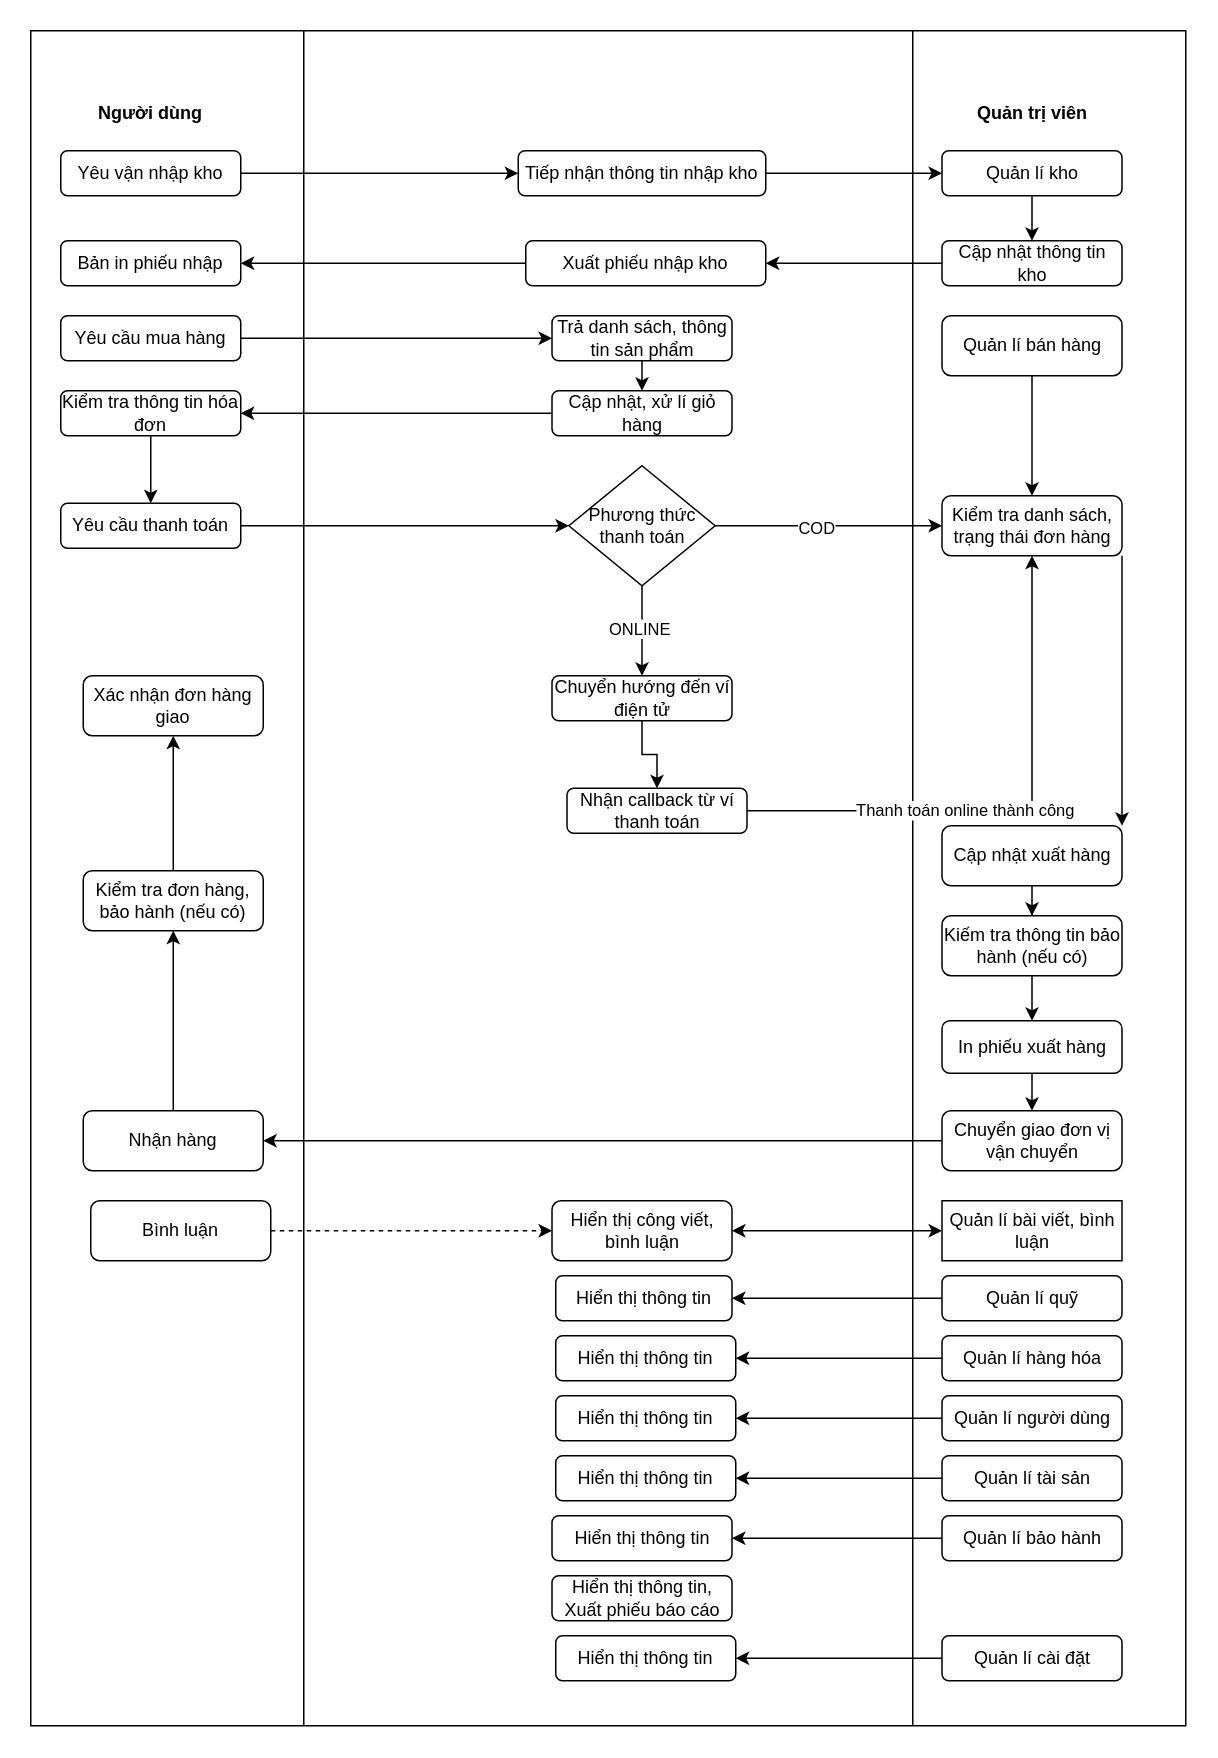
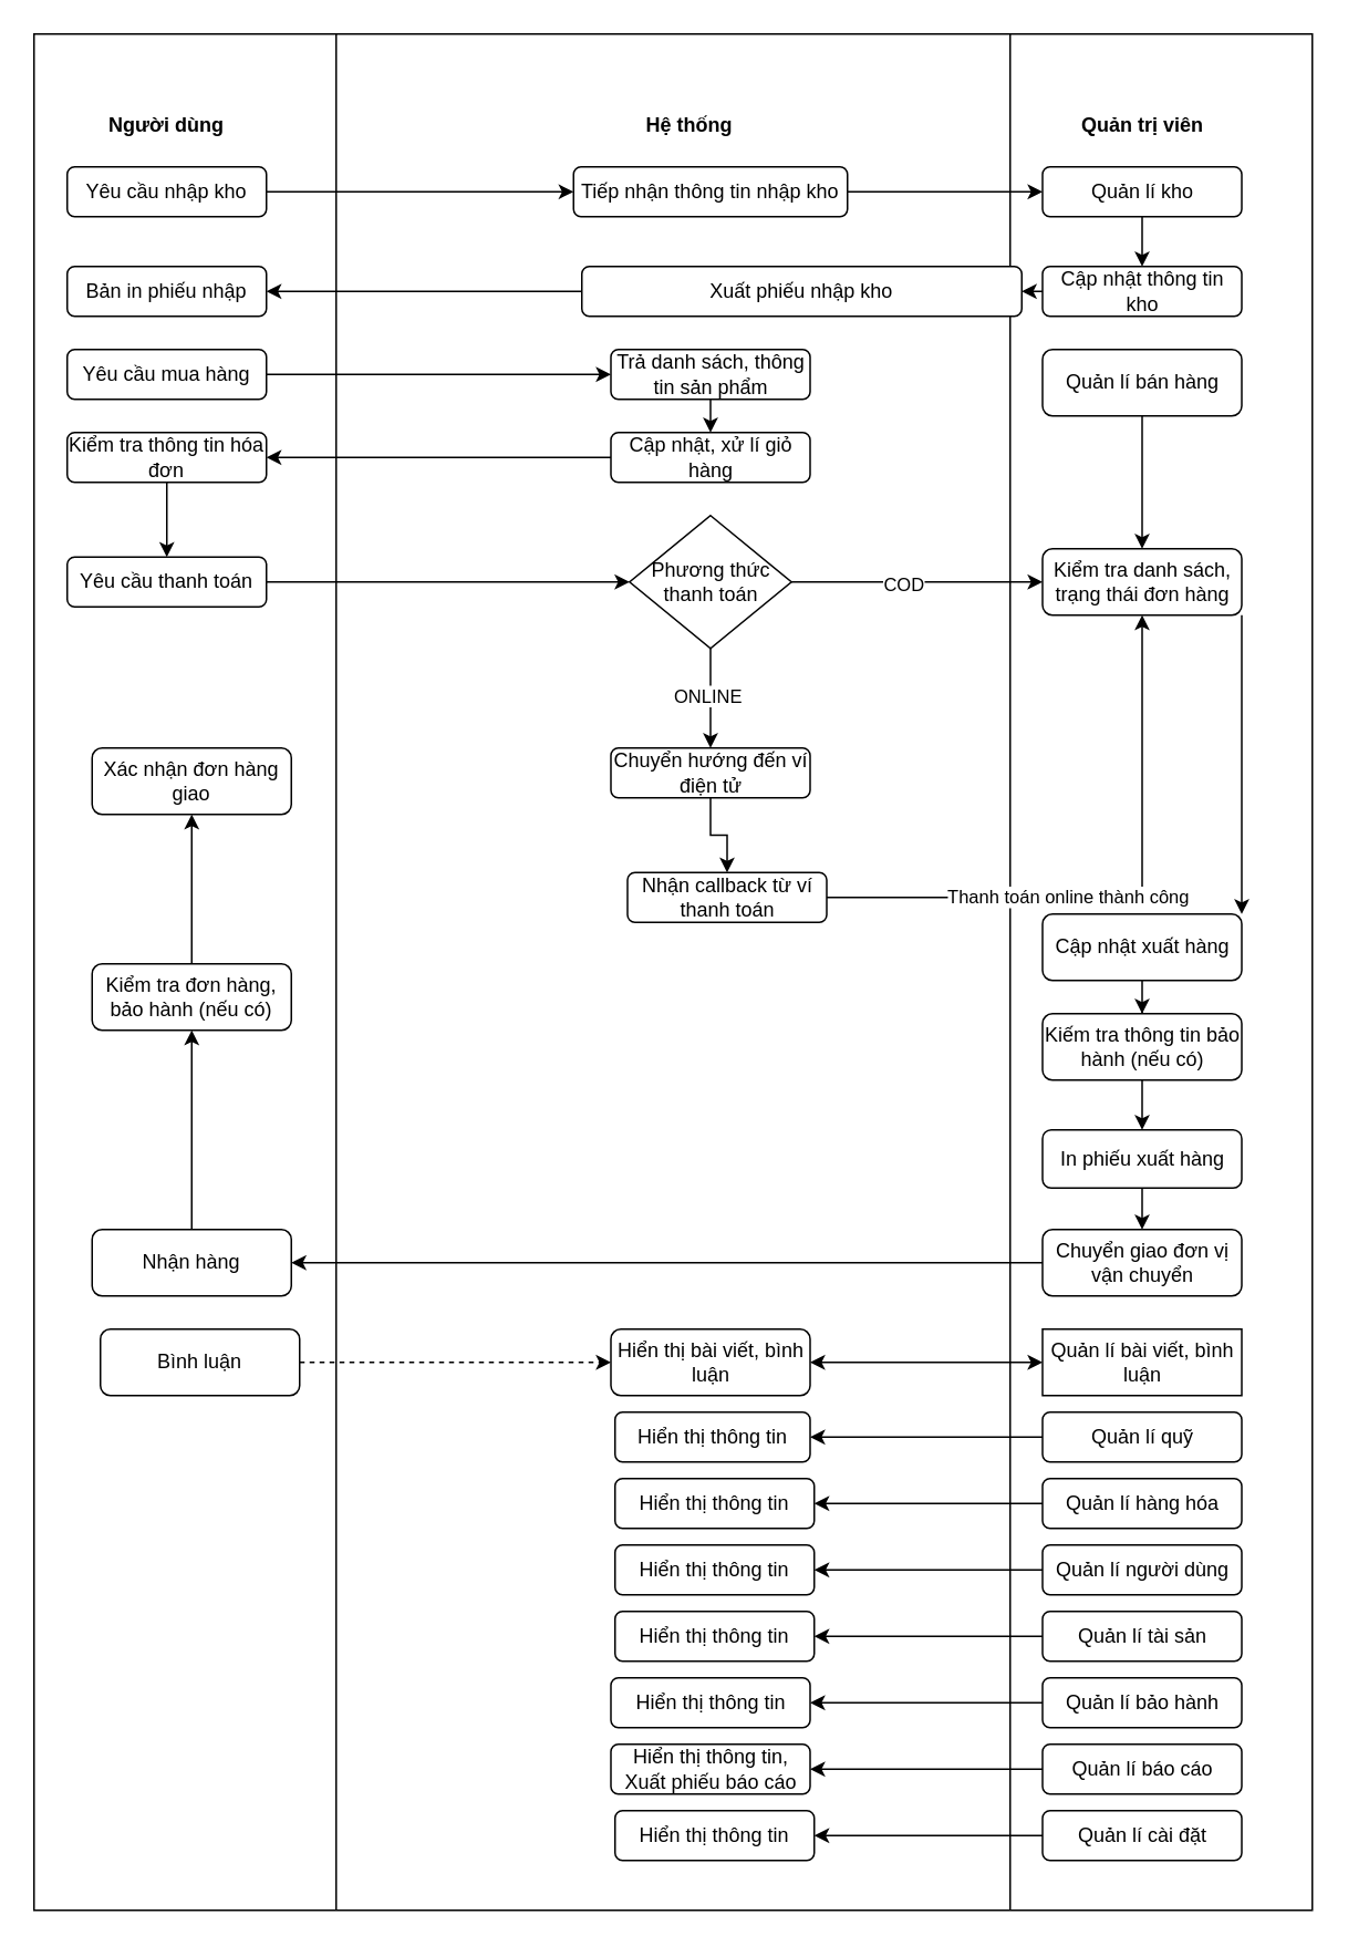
+ <mxCell id="4" value="Hệ thống" style="text;html=1;align=center;verticalAlign=middle;whiteSpace=wrap;rounded=0;fontStyle=1" vertex="1" parent="1"><mxGeometry x="370" y="60" width="90" height="30" as="geometry" /></mxCell>
- <mxCell id="7" value="Yêu vận nhập kho" style="rounded=1;whiteSpace=wrap;html=1;" vertex="1" parent="1"><mxGeometry x="40" y="100" width="120" height="30" as="geometry" /></mxCell>
+ <mxCell id="7" value="Yêu cầu nhập kho" style="rounded=1;whiteSpace=wrap;html=1;" vertex="1" parent="1"><mxGeometry x="40" y="100" width="120" height="30" as="geometry" /></mxCell>
- <mxCell id="32" value="Xuất phiếu nhập kho" style="rounded=1;whiteSpace=wrap;html=1;" vertex="1" parent="1"><mxGeometry x="350" y="160" width="160" height="30" as="geometry" /></mxCell>
+ <mxCell id="32" value="Xuất phiếu nhập kho" style="rounded=1;whiteSpace=wrap;html=1;" vertex="1" parent="1"><mxGeometry x="350" y="160" width="265" height="30" as="geometry" /></mxCell>
- <mxCell id="55" value="Hiển thị công viết, bình luận" style="rounded=1;whiteSpace=wrap;html=1;" vertex="1" parent="1"><mxGeometry x="367.5" y="800" width="120" height="40" as="geometry" /></mxCell>
+ <mxCell id="55" value="Hiển thị bài viết, bình luận" style="rounded=1;whiteSpace=wrap;html=1;" vertex="1" parent="1"><mxGeometry x="367.5" y="800" width="120" height="40" as="geometry" /></mxCell>
+ <mxCell id="69" style="edgeStyle=orthogonalEdgeStyle;rounded=0;orthogonalLoop=1;jettySize=auto;html=1;exitX=0;exitY=0.5;exitDx=0;exitDy=0;" edge="1" parent="1" source="70" target="79"><mxGeometry relative="1" as="geometry" /></mxCell>
+ <mxCell id="70" value="Quản lí báo cáo" style="rounded=1;whiteSpace=wrap;html=1;" vertex="1" parent="1"><mxGeometry x="627.5" y="1050" width="120" height="30" as="geometry" /></mxCell>
